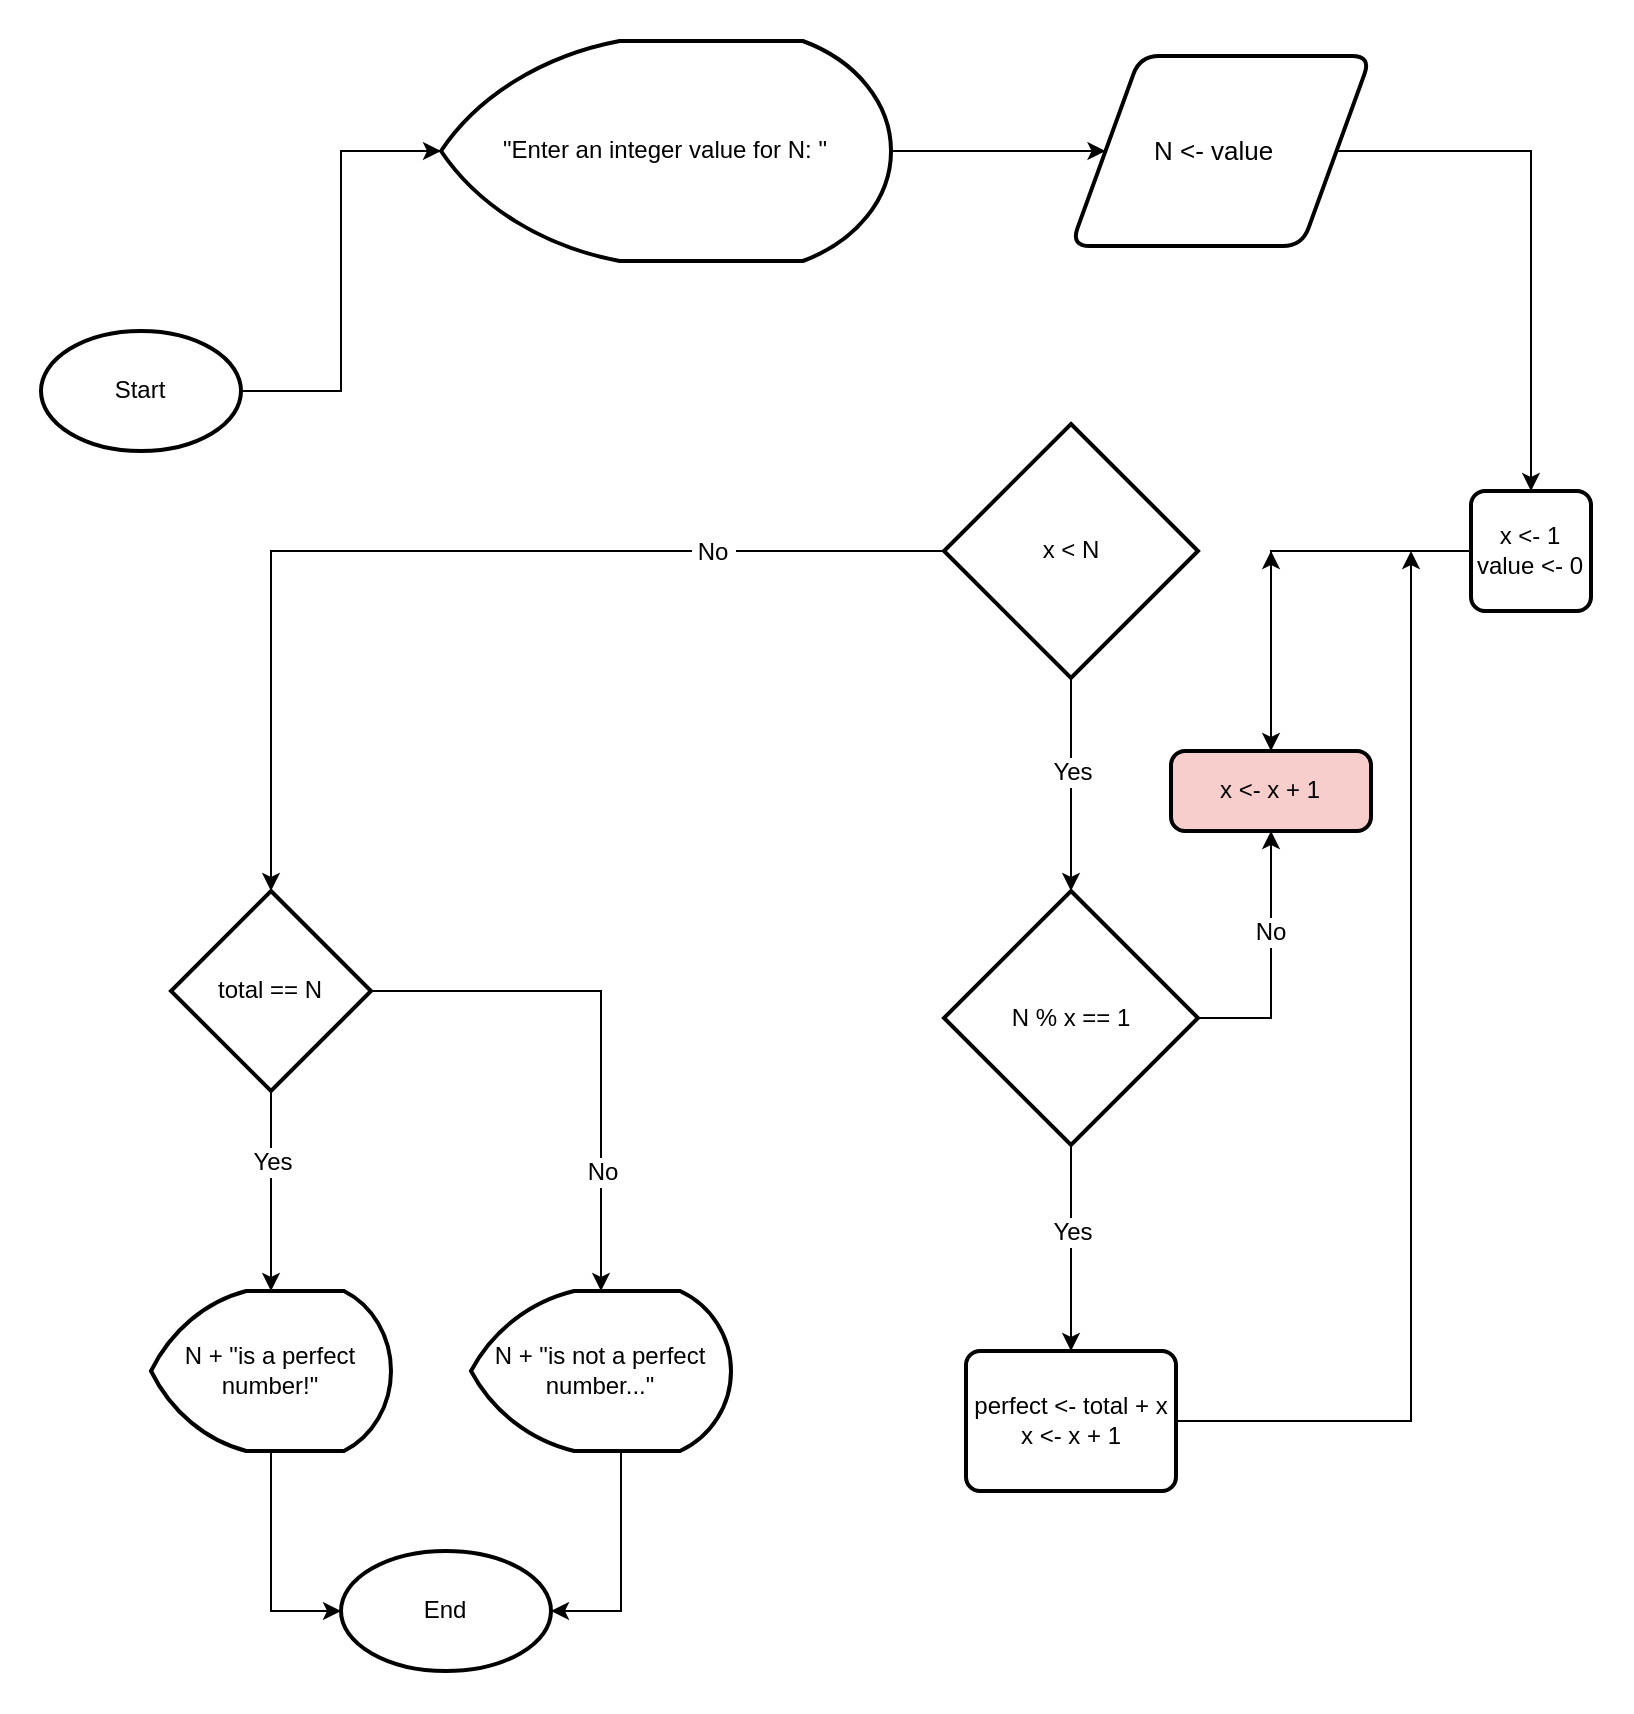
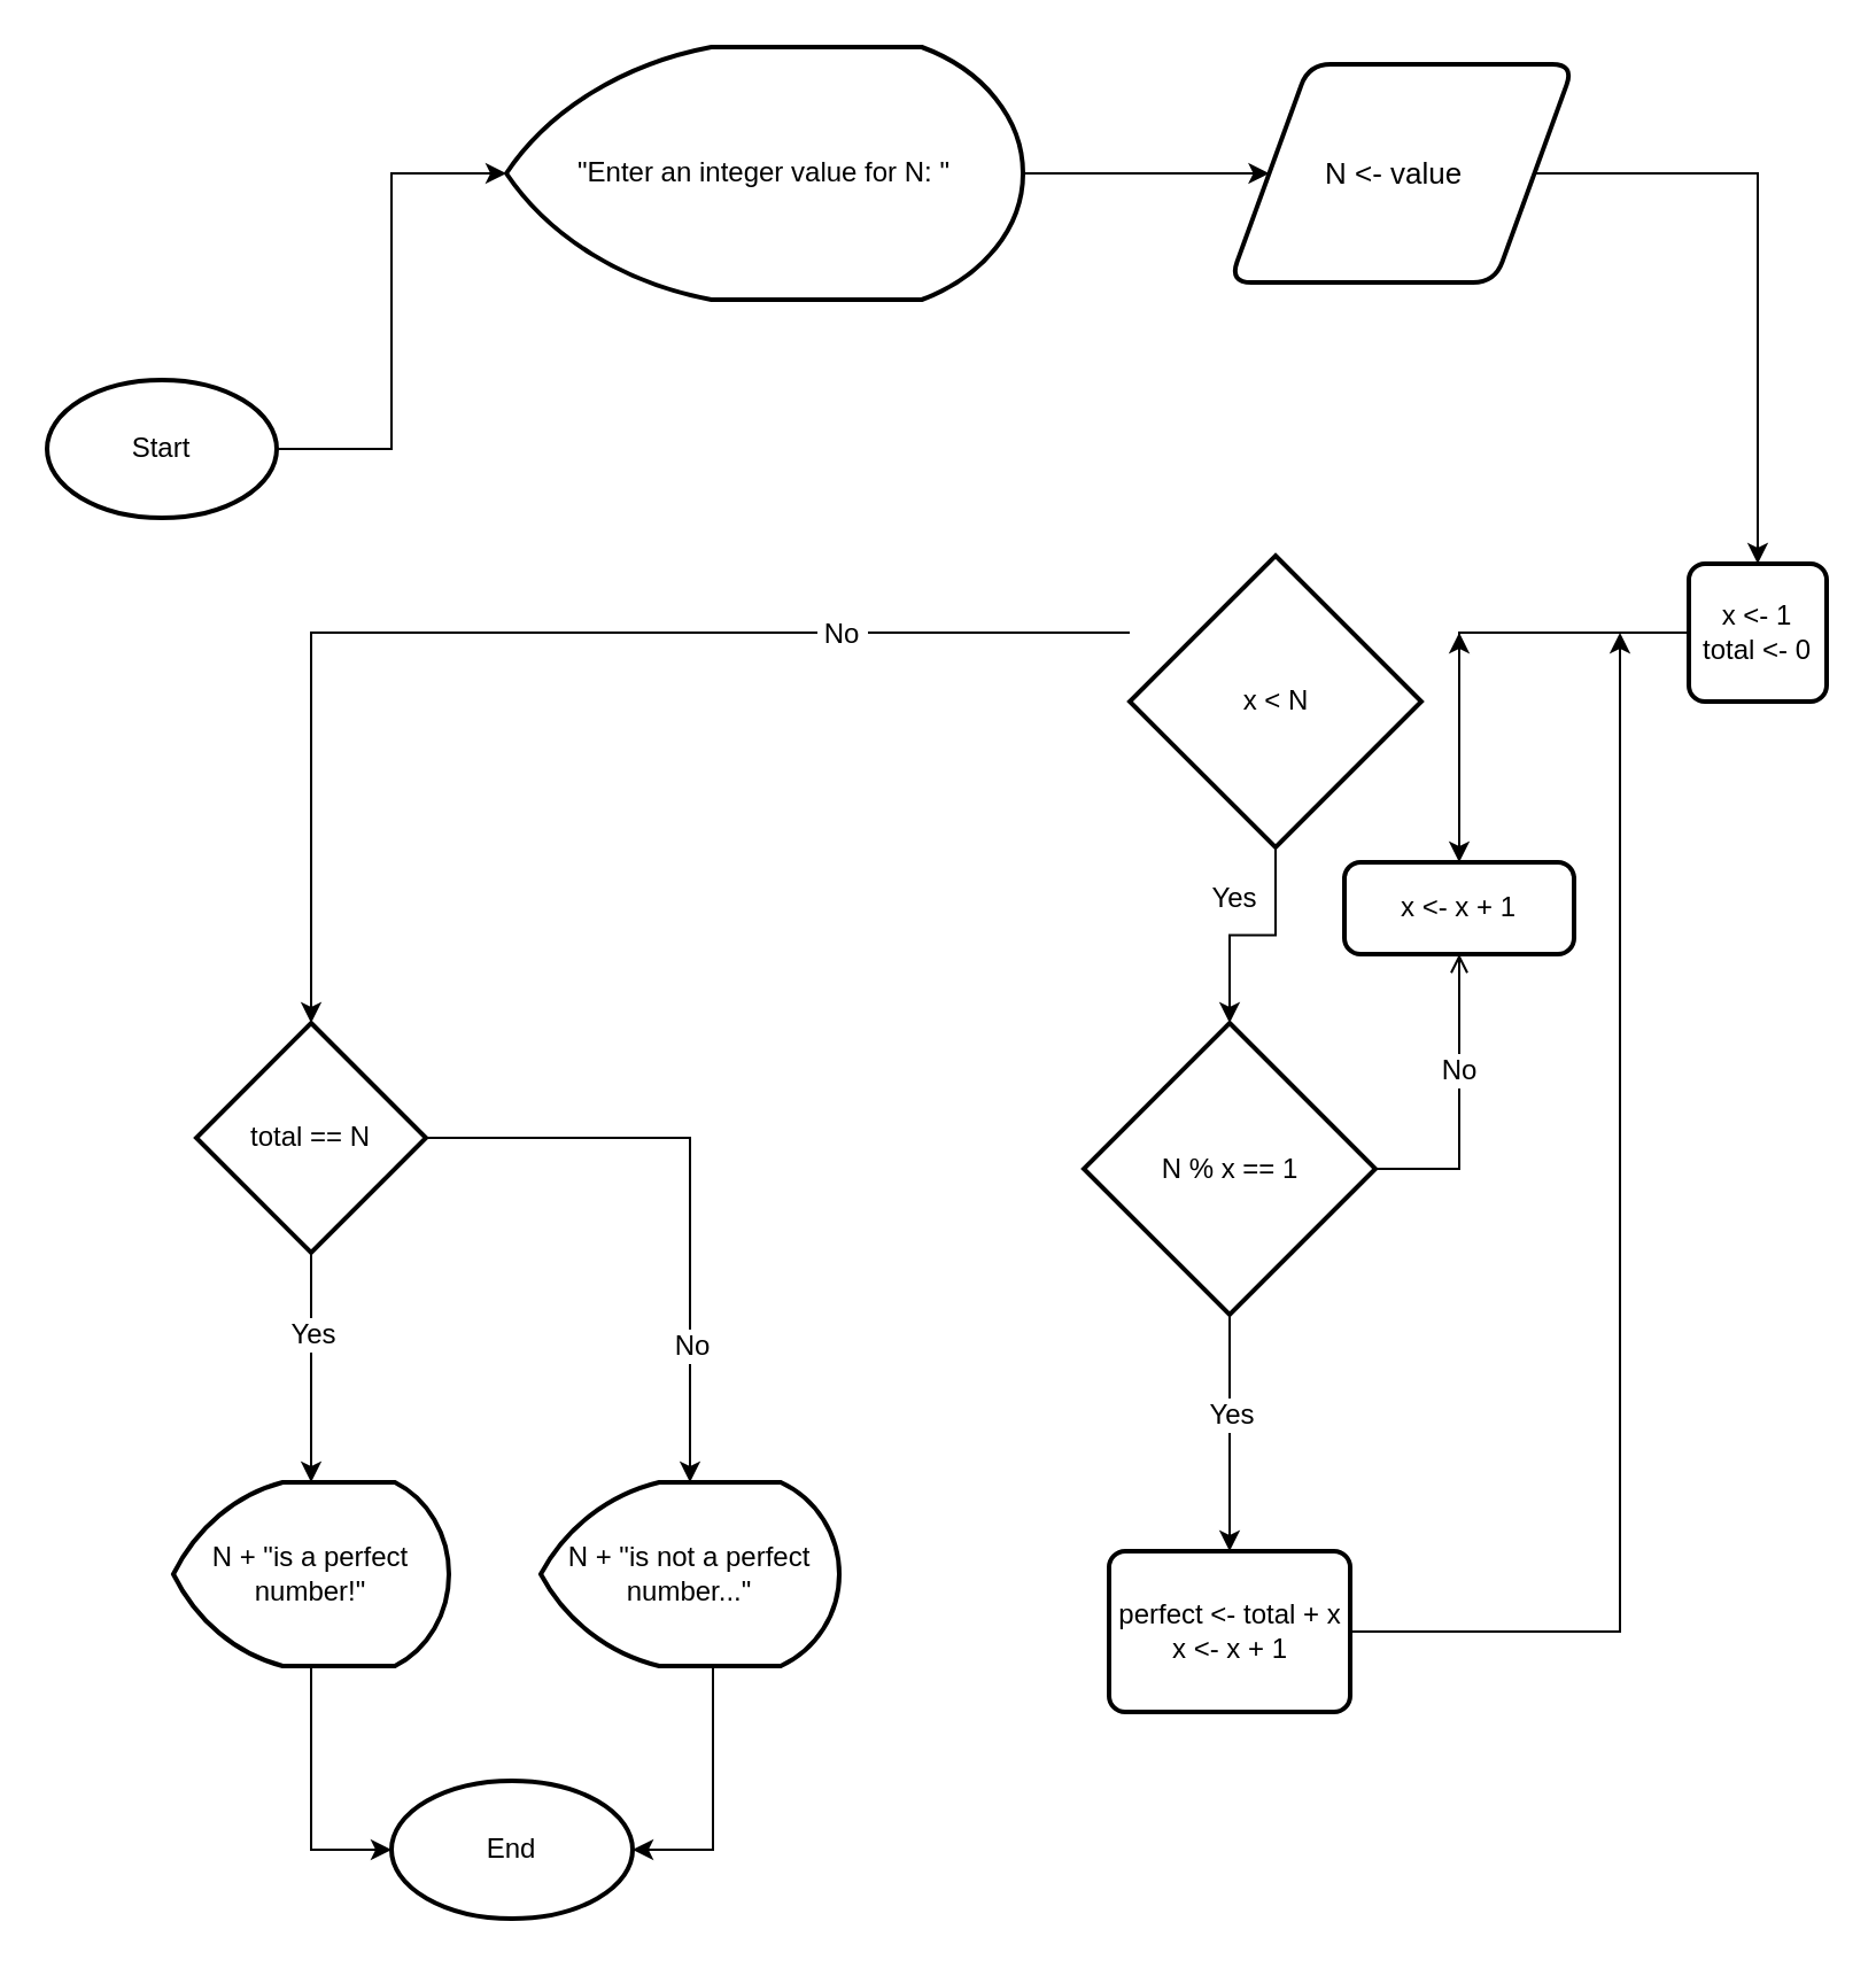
- <mxCell id="15" value="x &amp;lt; N" style="strokeWidth=2;html=1;shape=mxgraph.flowchart.decision;whiteSpace=wrap;aspect=fixed;" vertex="1" parent="1"><mxGeometry x="471.5" y="211.5" width="127" height="127" as="geometry" /></mxCell>
+ <mxCell id="15" value="x &amp;lt; N" style="strokeWidth=2;html=1;shape=mxgraph.flowchart.decision;whiteSpace=wrap;aspect=fixed;" vertex="1" parent="1"><mxGeometry x="491.5" y="241.5" width="127" height="127" as="geometry" /></mxCell>
- <mxCell id="10" value="x &amp;lt;- 1&lt;br&gt;value &amp;lt;- 0" style="rounded=1;whiteSpace=wrap;html=1;absoluteArcSize=1;arcSize=14;strokeWidth=2;" vertex="1" parent="1"><mxGeometry x="735" y="245" width="60" height="60" as="geometry" /></mxCell>
+ <mxCell id="10" value="x &amp;lt;- 1&lt;br&gt;total &amp;lt;- 0" style="rounded=1;whiteSpace=wrap;html=1;absoluteArcSize=1;arcSize=14;strokeWidth=2;" vertex="1" parent="1"><mxGeometry x="735" y="245" width="60" height="60" as="geometry" /></mxCell>
- <mxCell id="34" value="x &amp;lt;- x + 1" style="rounded=1;whiteSpace=wrap;html=1;absoluteArcSize=1;arcSize=14;strokeWidth=2;fillColor=#f8cecc;" vertex="1" parent="1"><mxGeometry x="585" y="375" width="100" height="40" as="geometry" /></mxCell>
+ <mxCell id="34" value="x &amp;lt;- x + 1" style="rounded=1;whiteSpace=wrap;html=1;absoluteArcSize=1;arcSize=14;strokeWidth=2;" vertex="1" parent="1"><mxGeometry x="585" y="375" width="100" height="40" as="geometry" /></mxCell>
- <mxCell id="18" style="edgeStyle=orthogonalEdgeStyle;rounded=0;orthogonalLoop=1;jettySize=auto;html=1;endArrow=classic;endFill=1;entryX=0.5;entryY=1;entryDx=0;entryDy=0;" edge="1" parent="1" source="20" target="34"><mxGeometry relative="1" as="geometry"><mxPoint x="635" y="415" as="targetPoint" /><Array as="points"><mxPoint x="635" y="509" /></Array></mxGeometry></mxCell>
+ <mxCell id="18" style="edgeStyle=orthogonalEdgeStyle;rounded=0;orthogonalLoop=1;jettySize=auto;html=1;endArrow=open;endFill=1;entryX=0.5;entryY=1;entryDx=0;entryDy=0;" edge="1" parent="1" source="20" target="34"><mxGeometry relative="1" as="geometry"><mxPoint x="635" y="415" as="targetPoint" /><Array as="points"><mxPoint x="635" y="509" /></Array></mxGeometry></mxCell>
